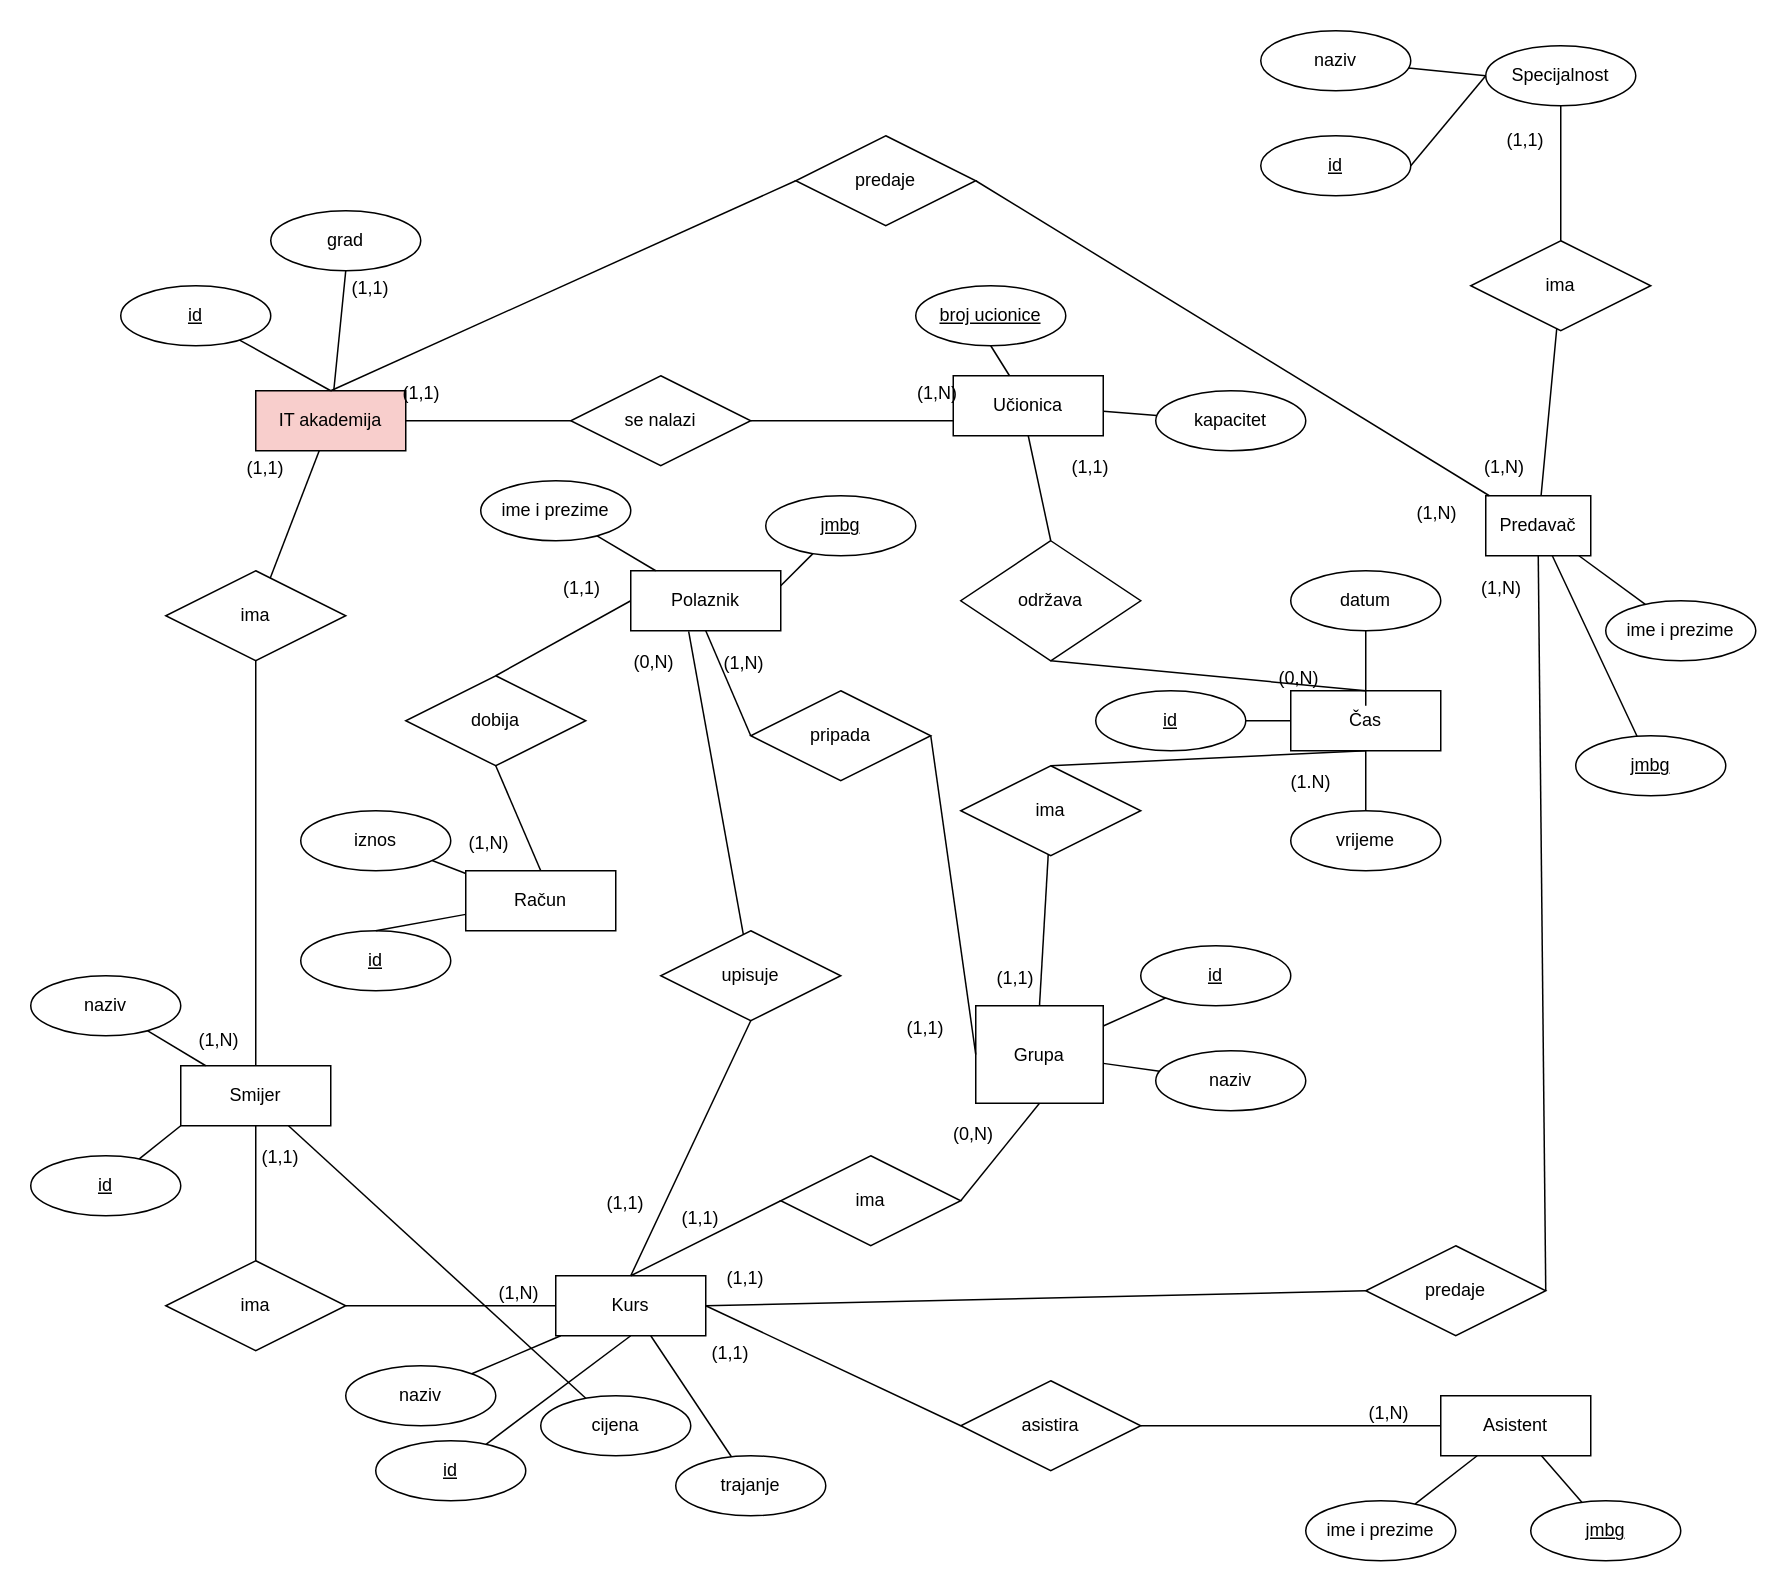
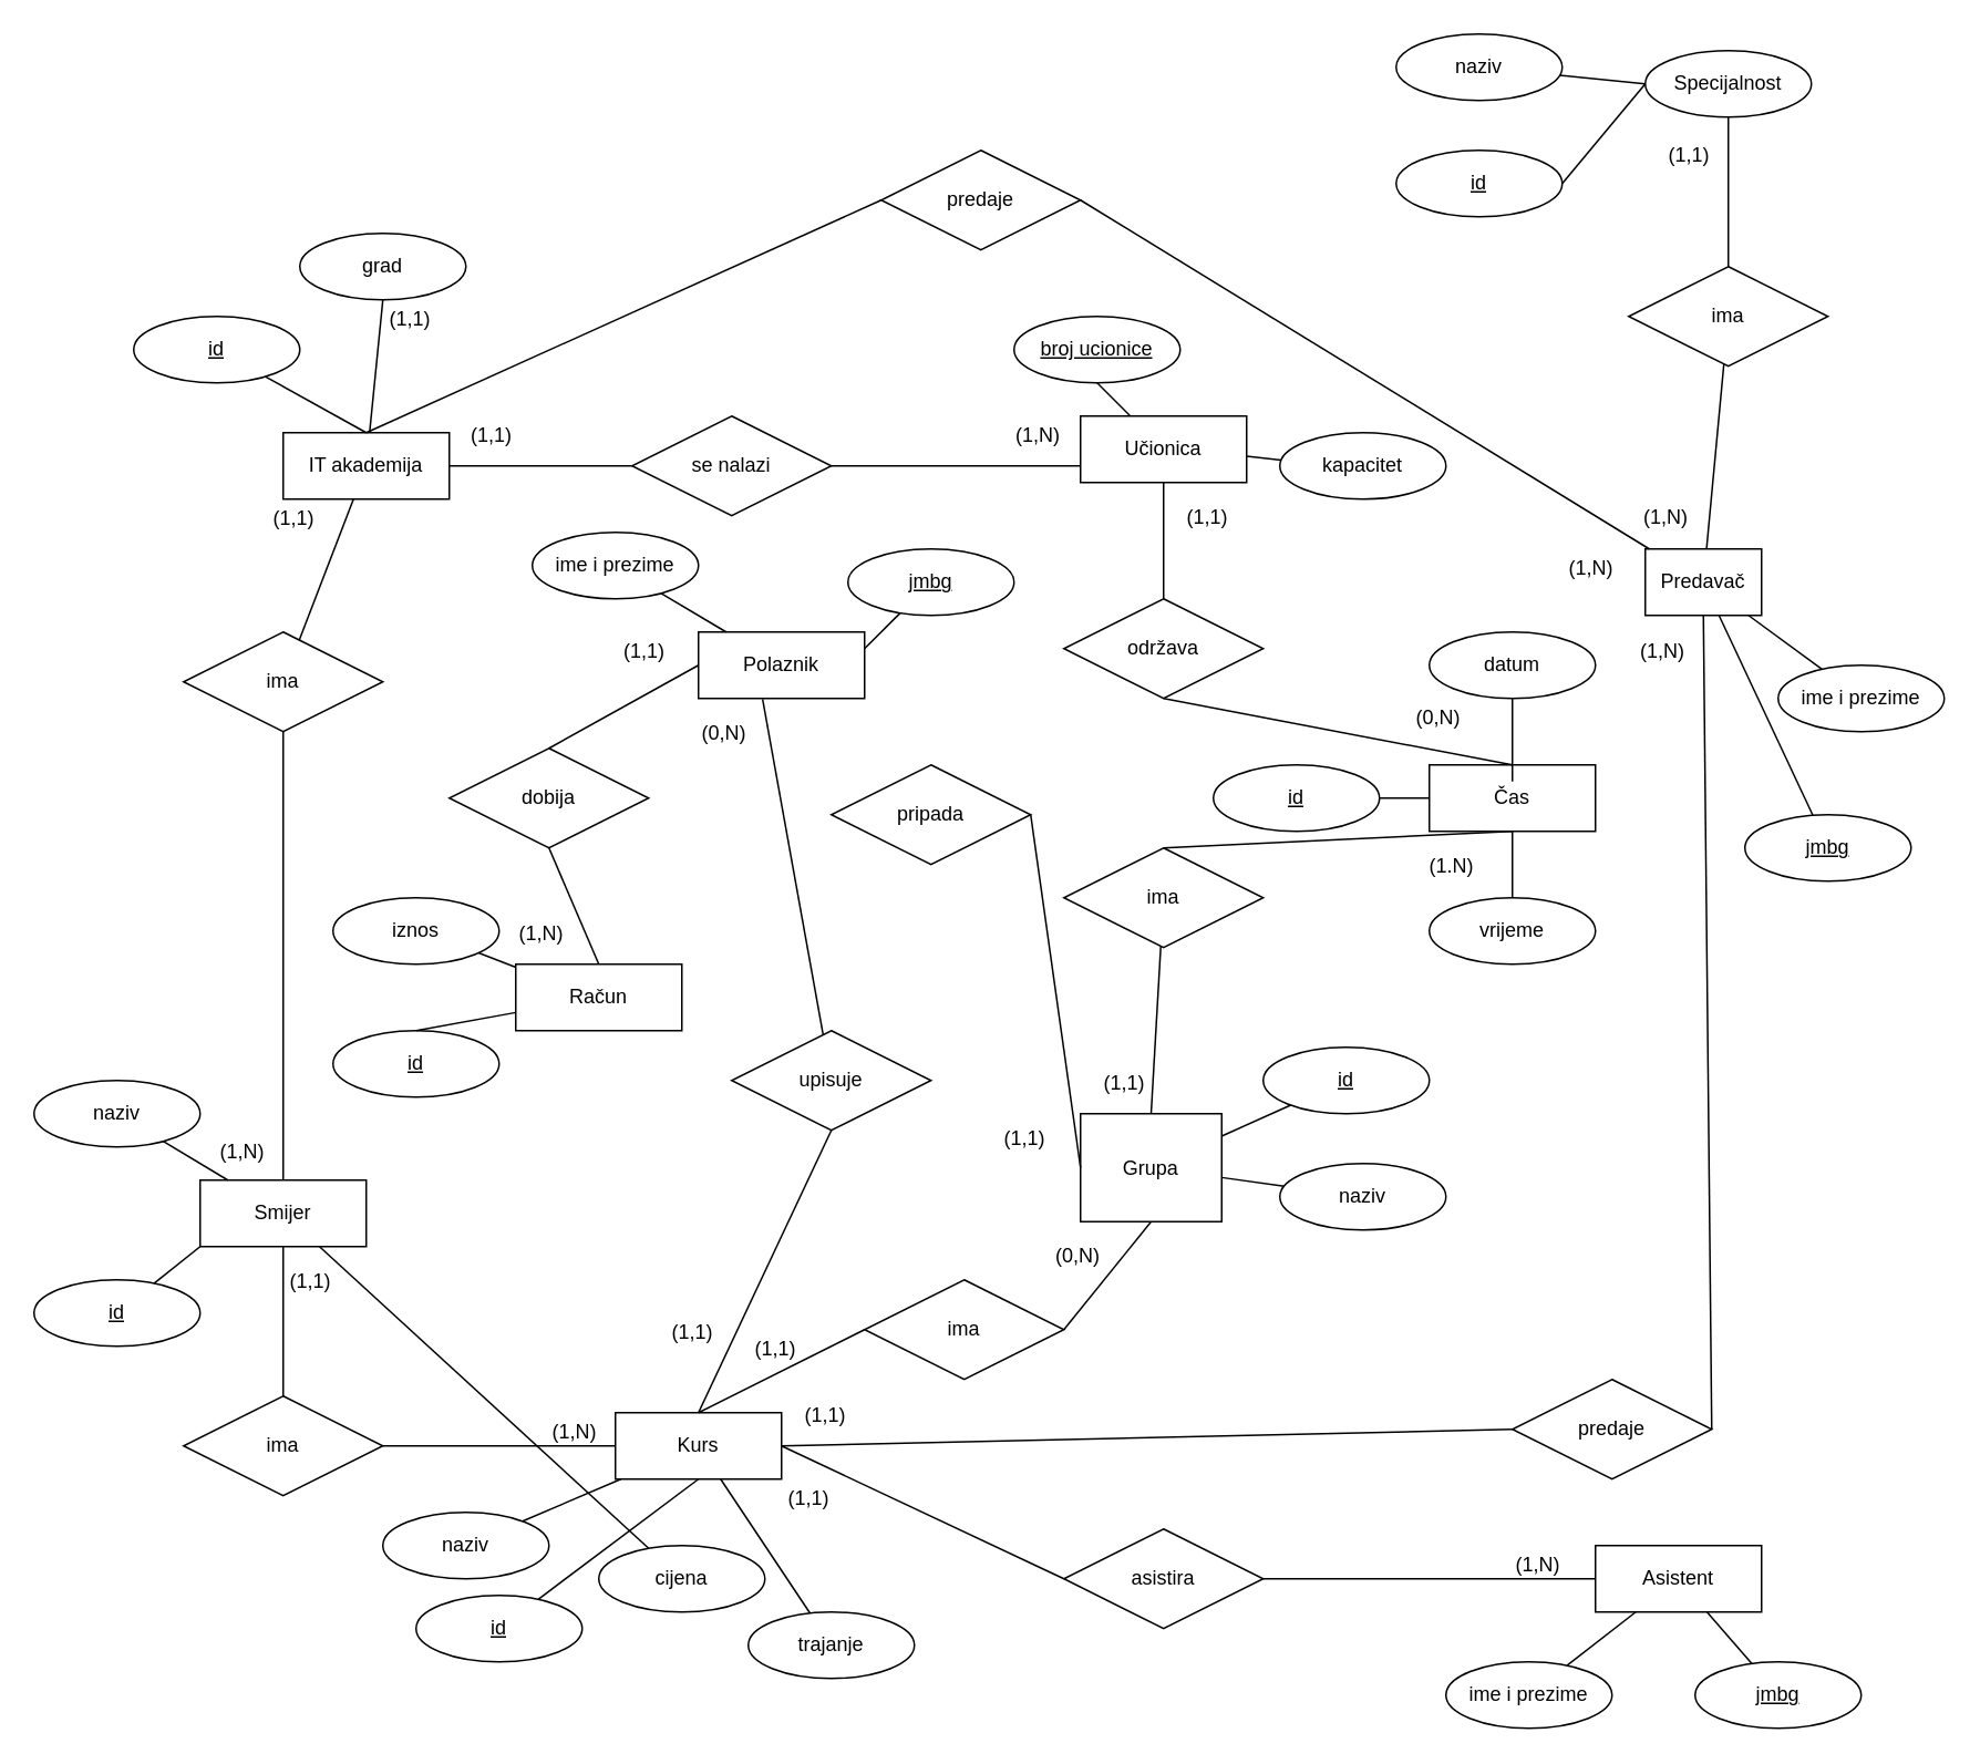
- <mxCell id="3" value="Učionica" style="whiteSpace=wrap;html=1;align=center;" parent="1" vertex="1"><mxGeometry x="635" y="250" width="100" height="40" as="geometry" /></mxCell>
+ <mxCell id="3" value="Učionica" style="whiteSpace=wrap;html=1;align=center;" parent="1" vertex="1"><mxGeometry x="650" y="250" width="100" height="40" as="geometry" /></mxCell>
- <mxCell id="2" value="IT akademija" style="whiteSpace=wrap;html=1;align=center;fillColor=#f8cecc;" parent="1" vertex="1"><mxGeometry x="170" y="260" width="100" height="40" as="geometry" /></mxCell>
+ <mxCell id="2" value="IT akademija" style="whiteSpace=wrap;html=1;align=center;" parent="1" vertex="1"><mxGeometry x="170" y="260" width="100" height="40" as="geometry" /></mxCell>
- <mxCell id="28" value="održava" style="shape=rhombus;perimeter=rhombusPerimeter;whiteSpace=wrap;html=1;align=center;" parent="1" vertex="1"><mxGeometry x="640" y="360" width="120" height="80" as="geometry" /></mxCell>
+ <mxCell id="28" value="održava" style="shape=rhombus;perimeter=rhombusPerimeter;whiteSpace=wrap;html=1;align=center;" parent="1" vertex="1"><mxGeometry x="640" y="360" width="120" height="60" as="geometry" /></mxCell>
- <mxCell id="40" value="" style="endArrow=none;html=1;rounded=0;exitX=0.5;exitY=1;exitDx=0;exitDy=0;entryX=0;entryY=0.5;entryDx=0;entryDy=0;" parent="1" source="10" target="36" edge="1"><mxGeometry relative="1" as="geometry"><mxPoint x="550" y="520" as="sourcePoint" /><mxPoint x="710" y="520" as="targetPoint" /></mxGeometry></mxCell>
- <mxCell id="41" value="(1,N)" style="resizable=0;html=1;whiteSpace=wrap;align=right;verticalAlign=bottom;" parent="40" connectable="0" vertex="1"><mxGeometry x="1" relative="1" as="geometry"><mxPoint x="10" y="-40" as="offset" /></mxGeometry></mxCell>
